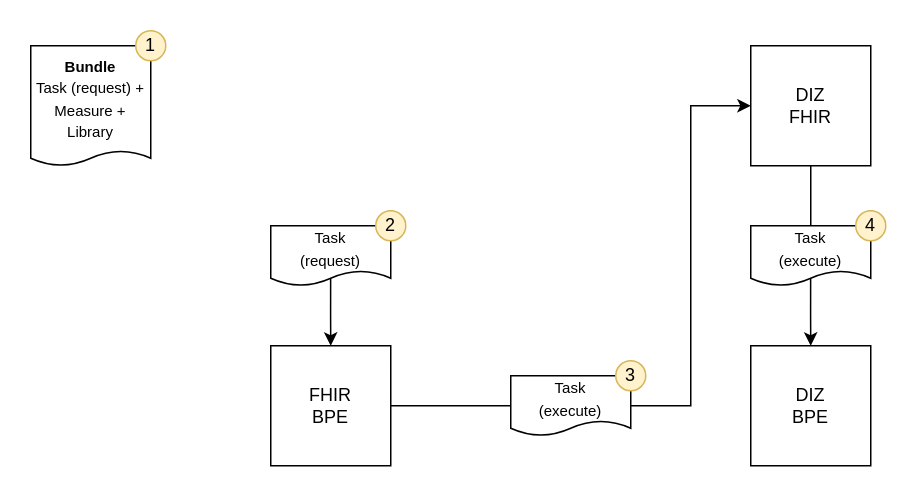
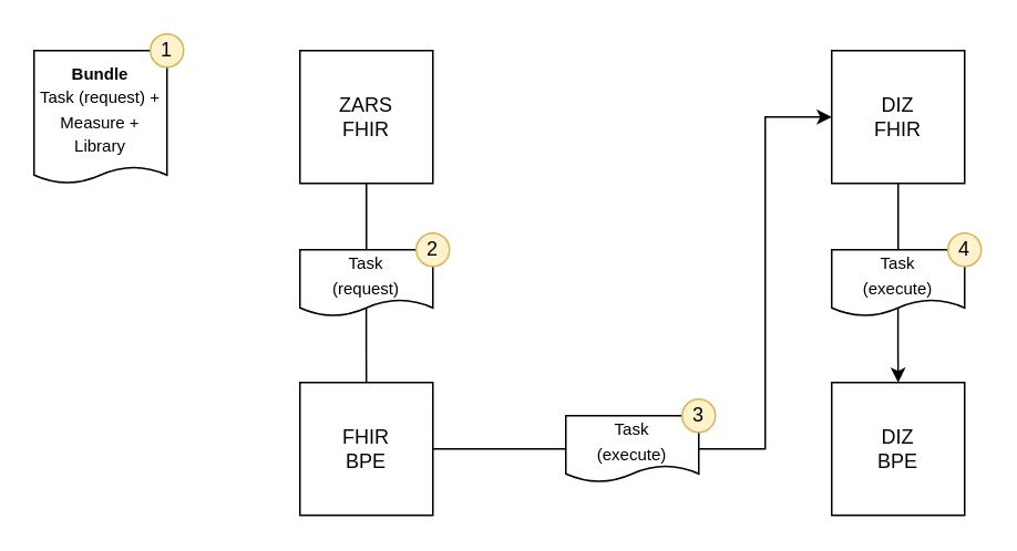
+ <mxCell id="3" value="ZARS&lt;br&gt;FHIR" style="whiteSpace=wrap;html=1;aspect=fixed;" parent="1" vertex="1"><mxGeometry x="180" y="30" width="80" height="80" as="geometry" /></mxCell>
+ <mxCell id="2" value="" style="edgeStyle=orthogonalEdgeStyle;rounded=0;orthogonalLoop=1;jettySize=auto;html=1;startArrow=none;startFill=0;endArrow=none;endFill=0;" parent="1" source="3" target="14" edge="1"><mxGeometry relative="1" as="geometry" /></mxCell>
- <mxCell id="13" value="" style="edgeStyle=orthogonalEdgeStyle;rounded=0;orthogonalLoop=1;jettySize=auto;html=1;startArrow=none;startFill=0;endArrow=classic;endFill=1;exitX=0.499;exitY=0.885;exitDx=0;exitDy=0;exitPerimeter=0;" parent="1" source="14" target="7" edge="1"><mxGeometry relative="1" as="geometry" /></mxCell>
+ <mxCell id="13" value="" style="edgeStyle=orthogonalEdgeStyle;rounded=0;orthogonalLoop=1;jettySize=auto;html=1;startArrow=none;startFill=0;endArrow=none;endFill=1;exitX=0.499;exitY=0.885;exitDx=0;exitDy=0;exitPerimeter=0;" parent="1" source="14" target="7" edge="1"><mxGeometry relative="1" as="geometry" /></mxCell>
